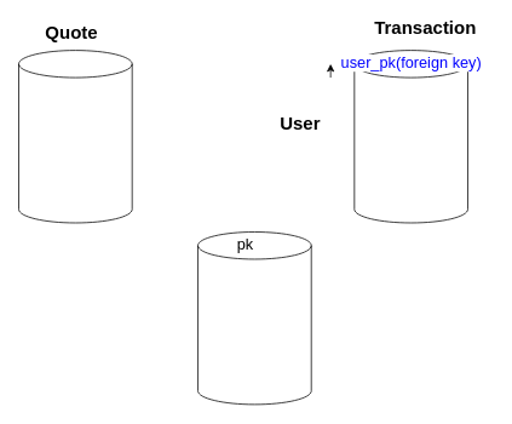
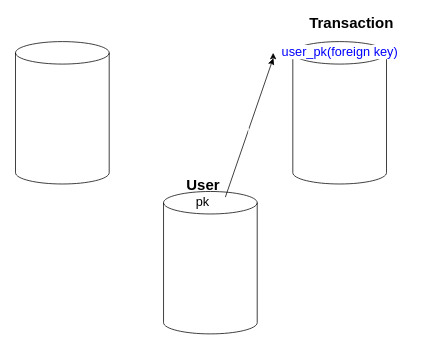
- <mxCell id="3" value="&lt;b&gt;&lt;font style=&quot;font-size: 20px&quot;&gt;Quote&lt;/font&gt;&lt;/b&gt;" style="text;html=1;align=center;verticalAlign=middle;resizable=0;points=[];autosize=1;strokeColor=none;fillColor=none;" vertex="1" parent="1"><mxGeometry x="42.5" y="25" width="70" height="20" as="geometry" /></mxCell>
- <mxCell id="7" value="&lt;b&gt;&lt;font style=&quot;font-size: 20px&quot;&gt;User&lt;/font&gt;&lt;/b&gt;" style="text;html=1;align=center;verticalAlign=middle;resizable=0;points=[];autosize=1;strokeColor=none;fillColor=none;" vertex="1" parent="1"><mxGeometry x="300" y="125" width="60" height="20" as="geometry" /></mxCell>
+ <mxCell id="7" value="&lt;b&gt;&lt;font style=&quot;font-size: 20px&quot;&gt;User&lt;/font&gt;&lt;/b&gt;" style="text;html=1;align=center;verticalAlign=middle;resizable=0;points=[];autosize=1;strokeColor=none;fillColor=none;" vertex="1" parent="1"><mxGeometry x="240" y="235" width="60" height="20" as="geometry" /></mxCell>
+ <mxCell id="10" value="" style="endArrow=classic;html=1;fontSize=17;fontColor=#0000FF;exitX=1;exitY=0.25;exitDx=0;exitDy=0;entryX=0;entryY=0.75;entryDx=0;entryDy=0;" edge="1" parent="1" source="8" target="9"><mxGeometry width="50" height="50" relative="1" as="geometry"><mxPoint x="280" y="225" as="sourcePoint" /><mxPoint x="330" y="175" as="targetPoint" /></mxGeometry></mxCell>
